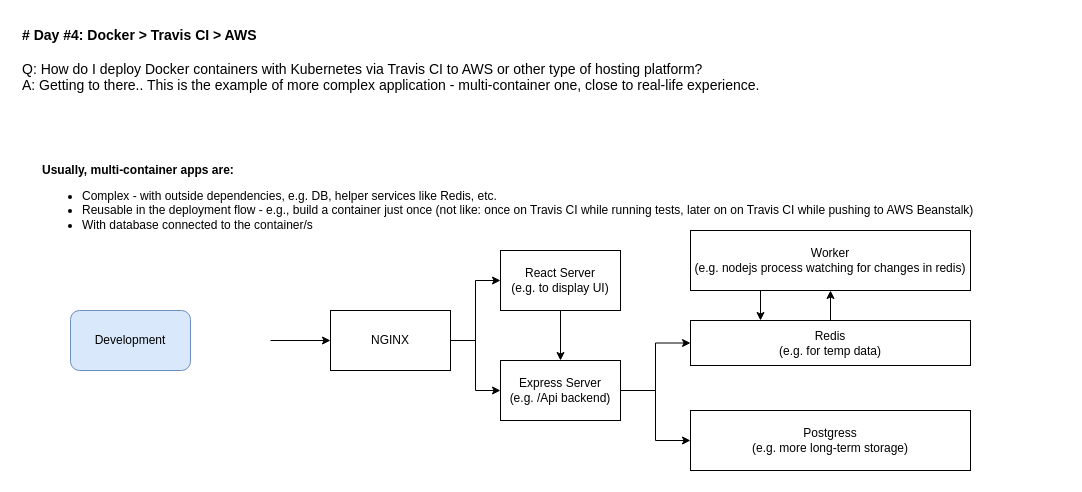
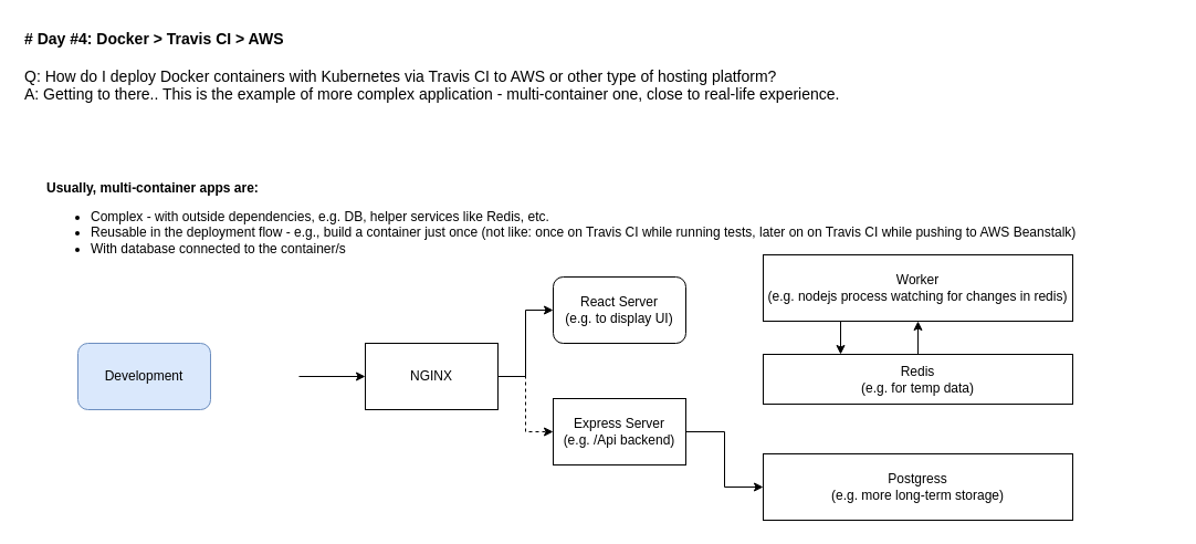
- <mxCell id="9" value="React Server&lt;br&gt;(e.g. to display UI)" style="rounded=0;whiteSpace=wrap;html=1;" parent="1" vertex="1"><mxGeometry x="500" y="250" width="120" height="60" as="geometry" /></mxCell>
+ <mxCell id="9" value="React Server&lt;br&gt;(e.g. to display UI)" style="whiteSpace=wrap;html=1;rounded=1;" parent="1" vertex="1"><mxGeometry x="500" y="250" width="120" height="60" as="geometry" /></mxCell>
- <mxCell id="8" style="edgeStyle=orthogonalEdgeStyle;rounded=0;orthogonalLoop=1;jettySize=auto;html=1;" parent="1" source="9" target="12" edge="1"><mxGeometry relative="1" as="geometry" /></mxCell>
- <mxCell id="10" style="edgeStyle=orthogonalEdgeStyle;rounded=0;orthogonalLoop=1;jettySize=auto;html=1;entryX=0;entryY=0.5;entryDx=0;entryDy=0;" parent="1" source="12" target="16" edge="1"><mxGeometry relative="1" as="geometry" /></mxCell>
- <mxCell id="6" style="edgeStyle=orthogonalEdgeStyle;rounded=0;orthogonalLoop=1;jettySize=auto;html=1;" parent="1" source="7" target="12" edge="1"><mxGeometry relative="1" as="geometry" /></mxCell>
+ <mxCell id="6" style="edgeStyle=orthogonalEdgeStyle;rounded=0;orthogonalLoop=1;jettySize=auto;html=1;dashed=1;" parent="1" source="7" target="12" edge="1"><mxGeometry relative="1" as="geometry" /></mxCell>
